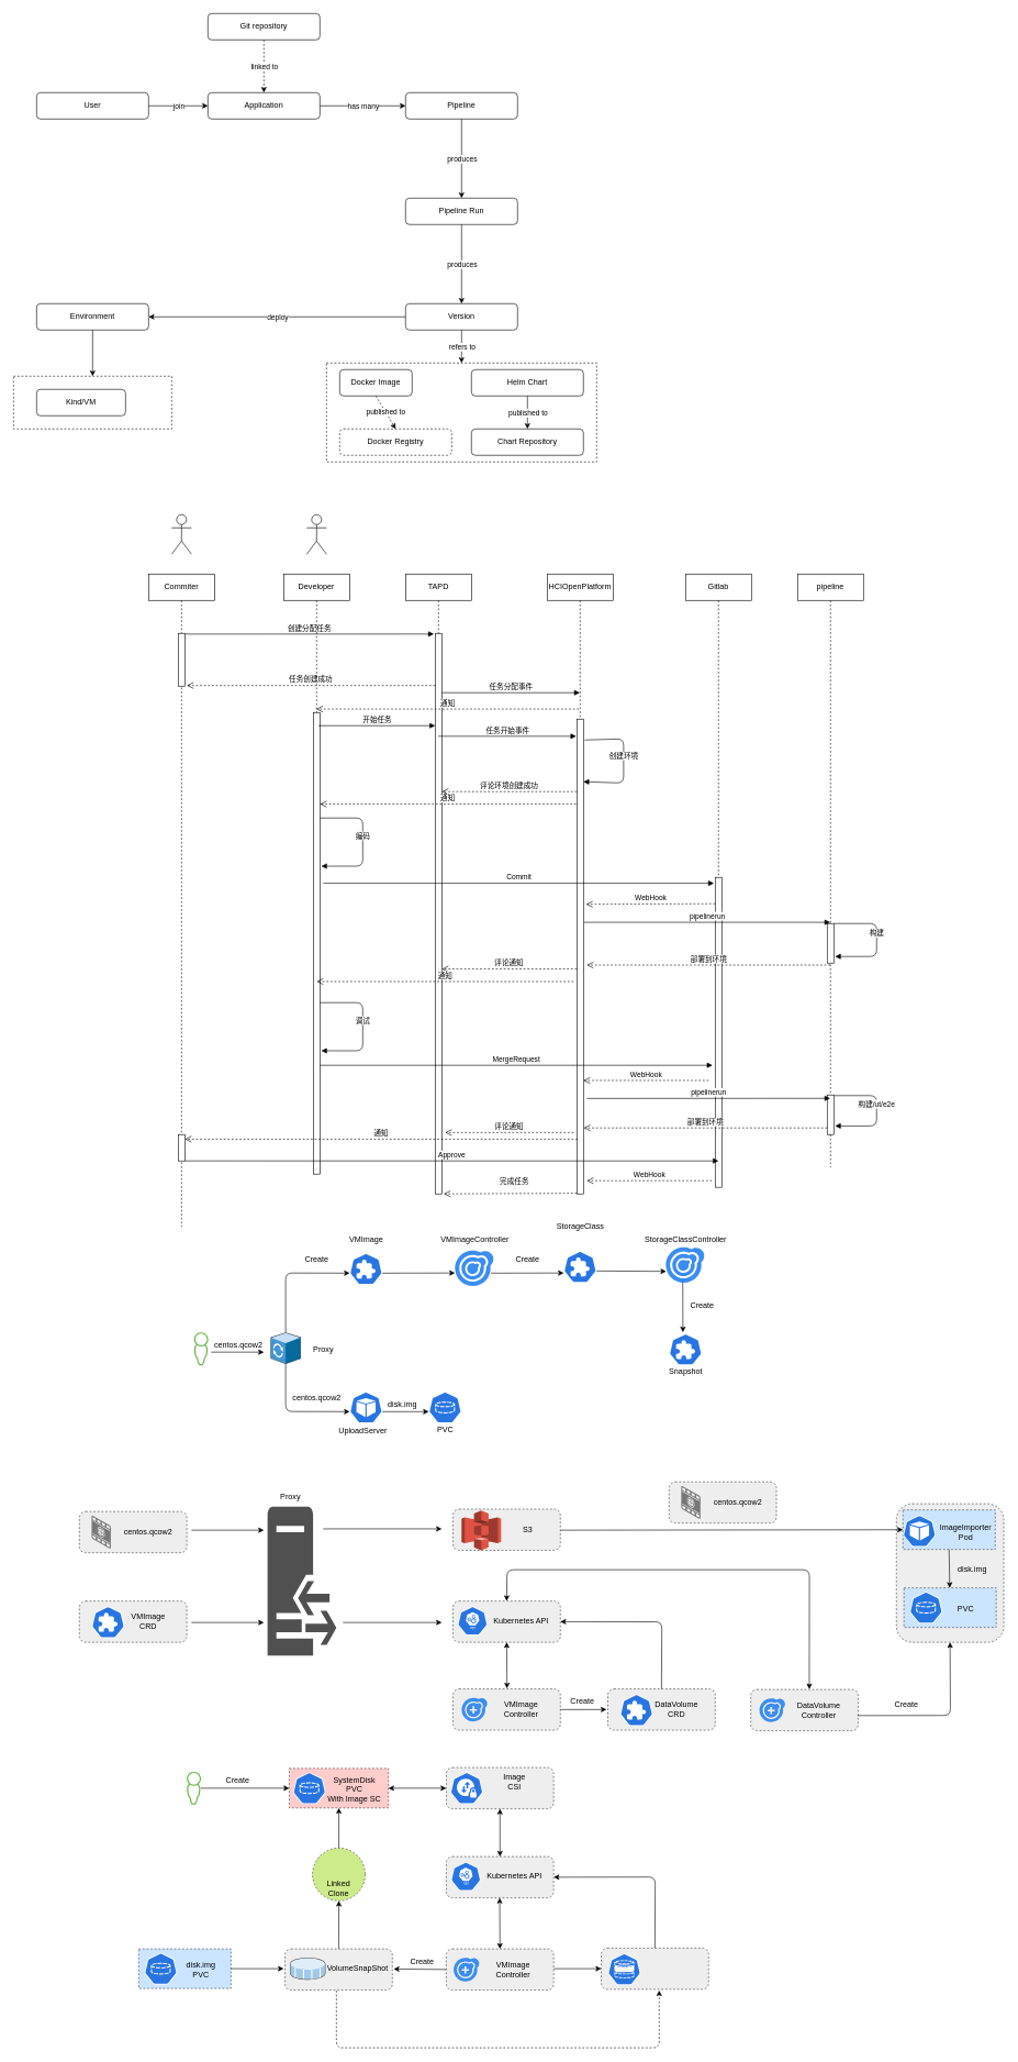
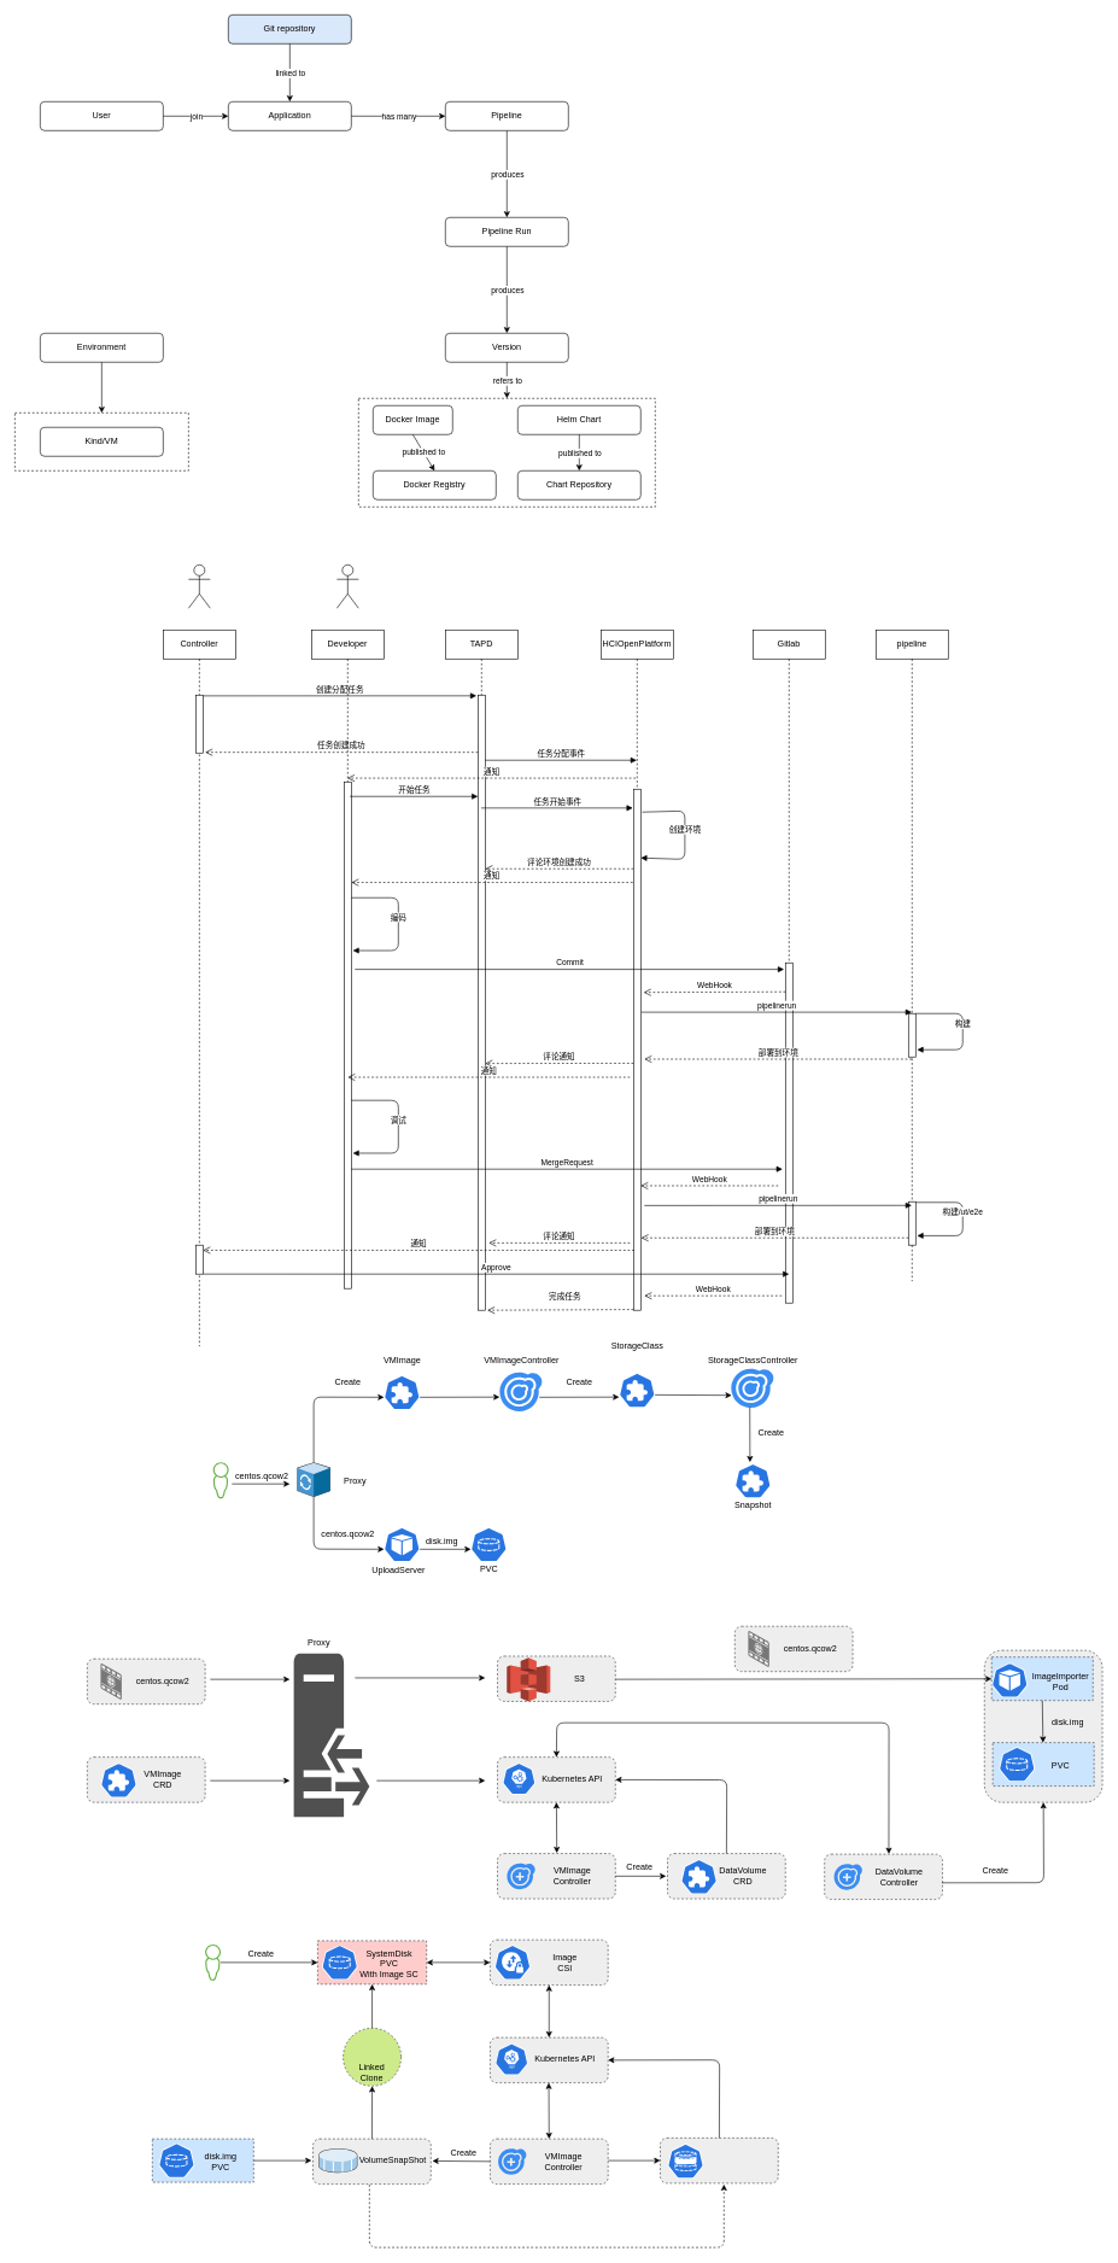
- <mxCell id="11" value="Git repository" style="rounded=1;whiteSpace=wrap;html=1;" parent="1" vertex="1"><mxGeometry x="315" y="20" width="170" height="40" as="geometry" /></mxCell>
+ <mxCell id="11" value="Git repository" style="rounded=1;whiteSpace=wrap;html=1;fillColor=#dae8fc;" parent="1" vertex="1"><mxGeometry x="315" y="20" width="170" height="40" as="geometry" /></mxCell>
- <mxCell id="14" value="" style="endArrow=classic;html=1;exitX=0.5;exitY=1;exitDx=0;exitDy=0;entryX=0.5;entryY=0;entryDx=0;entryDy=0;dashed=1;" parent="1" source="11" target="10" edge="1"><mxGeometry relative="1" as="geometry"><mxPoint x="395" y="530" as="sourcePoint" /><mxPoint x="495" y="530" as="targetPoint" /></mxGeometry></mxCell>
+ <mxCell id="14" value="" style="endArrow=classic;html=1;exitX=0.5;exitY=1;exitDx=0;exitDy=0;entryX=0.5;entryY=0;entryDx=0;entryDy=0;" parent="1" source="11" target="10" edge="1"><mxGeometry relative="1" as="geometry"><mxPoint x="395" y="530" as="sourcePoint" /><mxPoint x="495" y="530" as="targetPoint" /></mxGeometry></mxCell>
- <mxCell id="28" value="" style="endArrow=classic;html=1;exitX=0;exitY=0.5;exitDx=0;exitDy=0;entryX=1;entryY=0.5;entryDx=0;entryDy=0;" parent="1" source="21" target="19" edge="1"><mxGeometry relative="1" as="geometry"><mxPoint x="395" y="530" as="sourcePoint" /><mxPoint x="495" y="530" as="targetPoint" /></mxGeometry></mxCell>
- <mxCell id="29" value="deploy" style="edgeLabel;resizable=0;html=1;align=center;verticalAlign=middle;" parent="28" connectable="0" vertex="1"><mxGeometry relative="1" as="geometry" /></mxCell>
- <mxCell id="37" value="" style="endArrow=classic;html=1;exitX=0.5;exitY=1;exitDx=0;exitDy=0;entryX=0.5;entryY=0;entryDx=0;entryDy=0;dashed=1;" parent="1" source="30" target="32" edge="1"><mxGeometry relative="1" as="geometry"><mxPoint x="395" y="530" as="sourcePoint" /><mxPoint x="495" y="530" as="targetPoint" /></mxGeometry></mxCell>
+ <mxCell id="37" value="" style="endArrow=classic;html=1;exitX=0.5;exitY=1;exitDx=0;exitDy=0;entryX=0.5;entryY=0;entryDx=0;entryDy=0;" parent="1" source="30" target="32" edge="1"><mxGeometry relative="1" as="geometry"><mxPoint x="395" y="530" as="sourcePoint" /><mxPoint x="495" y="530" as="targetPoint" /></mxGeometry></mxCell>
- <mxCell id="22" value="Kind/VM" style="rounded=1;whiteSpace=wrap;html=1;" parent="1" vertex="1"><mxGeometry x="55" y="590" width="135" height="40" as="geometry" /></mxCell>
+ <mxCell id="22" value="Kind/VM" style="rounded=1;whiteSpace=wrap;html=1;" parent="1" vertex="1"><mxGeometry x="55" y="590" width="170" height="40" as="geometry" /></mxCell>
- <mxCell id="32" value="Docker Registry" style="rounded=1;whiteSpace=wrap;html=1;dashed=1;" parent="1" vertex="1"><mxGeometry x="515" y="650" width="170" height="40" as="geometry" /></mxCell>
+ <mxCell id="32" value="Docker Registry" style="rounded=1;whiteSpace=wrap;html=1;" parent="1" vertex="1"><mxGeometry x="515" y="650" width="170" height="40" as="geometry" /></mxCell>
- <mxCell id="42" value="Commiter" style="shape=umlLifeline;perimeter=lifelinePerimeter;whiteSpace=wrap;html=1;container=1;collapsible=0;recursiveResize=0;outlineConnect=0;" parent="1" vertex="1"><mxGeometry x="225" y="870" width="100" height="990" as="geometry" /></mxCell>
+ <mxCell id="42" value="Controller" style="shape=umlLifeline;perimeter=lifelinePerimeter;whiteSpace=wrap;html=1;container=1;collapsible=0;recursiveResize=0;outlineConnect=0;" parent="1" vertex="1"><mxGeometry x="225" y="870" width="100" height="990" as="geometry" /></mxCell>
- <mxCell id="180" value="Image&lt;br&gt;CSI" style="text;html=1;align=center;verticalAlign=middle;resizable=0;points=[];autosize=1;strokeColor=none;" vertex="1" parent="1"><mxGeometry x="755" y="2686.25" width="50" height="30" as="geometry" /></mxCell>
+ <mxCell id="180" value="Image&lt;br&gt;CSI" style="text;html=1;align=center;verticalAlign=middle;resizable=0;points=[];autosize=1;strokeColor=none;" vertex="1" parent="1"><mxGeometry x="755" y="2696.25" width="50" height="30" as="geometry" /></mxCell>
